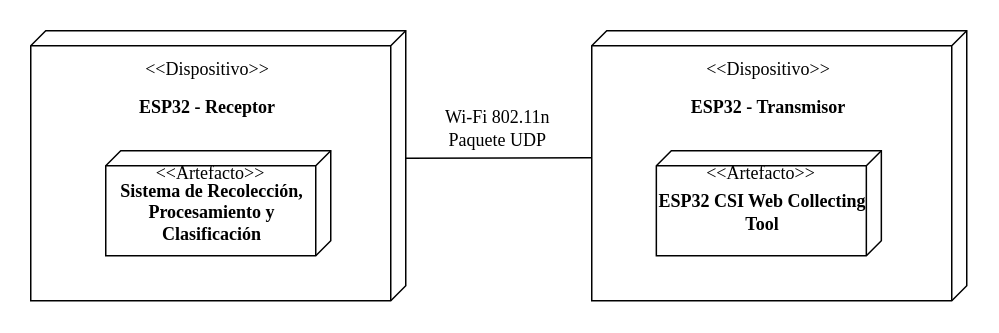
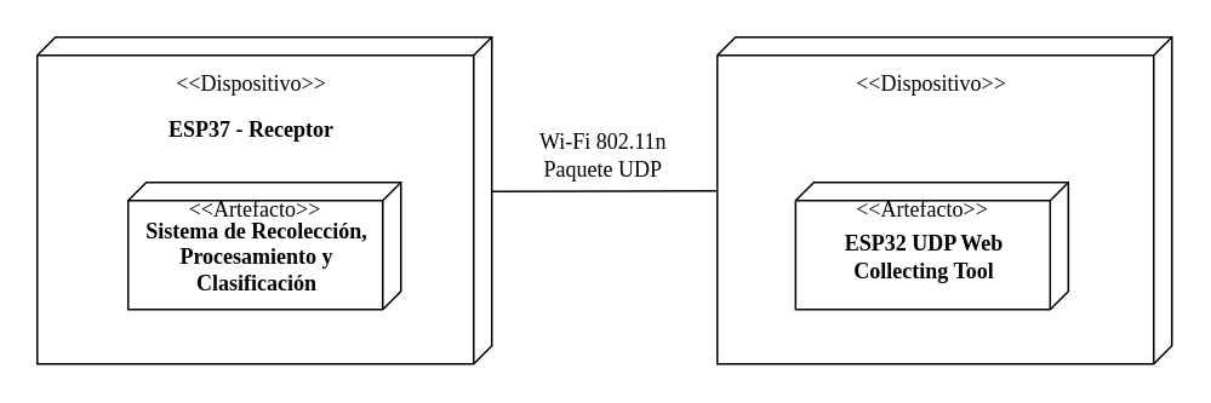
- <mxCell id="5" value="ESP32 - Receptor" style="text;html=1;strokeColor=none;fillColor=none;align=center;verticalAlign=middle;whiteSpace=wrap;rounded=0;fontFamily=Times New Roman;fontStyle=1" vertex="1" parent="2"><mxGeometry y="38.571" width="236.111" height="25.714" as="geometry" /></mxCell>
+ <mxCell id="5" value="ESP37 - Receptor" style="text;html=1;strokeColor=none;fillColor=none;align=center;verticalAlign=middle;whiteSpace=wrap;rounded=0;fontFamily=Times New Roman;fontStyle=1" vertex="1" parent="2"><mxGeometry y="38.571" width="236.111" height="25.714" as="geometry" /></mxCell>
- <mxCell id="12" value="ESP32 - Transmisor" style="text;html=1;strokeColor=none;fillColor=none;align=center;verticalAlign=middle;whiteSpace=wrap;rounded=0;fontFamily=Times New Roman;fontStyle=1" vertex="1" parent="9"><mxGeometry y="38.571" width="236.111" height="25.714" as="geometry" /></mxCell>
- <mxCell id="16" value="ESP32 CSI Web Collecting Tool" style="text;html=1;strokeColor=none;fillColor=none;align=center;verticalAlign=middle;whiteSpace=wrap;rounded=0;fontFamily=Times New Roman;fontStyle=1" vertex="1" parent="13"><mxGeometry y="22" width="141.67" height="38" as="geometry" /></mxCell>
+ <mxCell id="16" value="ESP32 UDP Web Collecting Tool" style="text;html=1;strokeColor=none;fillColor=none;align=center;verticalAlign=middle;whiteSpace=wrap;rounded=0;fontFamily=Times New Roman;fontStyle=1" vertex="1" parent="13"><mxGeometry y="22" width="141.67" height="38" as="geometry" /></mxCell>
